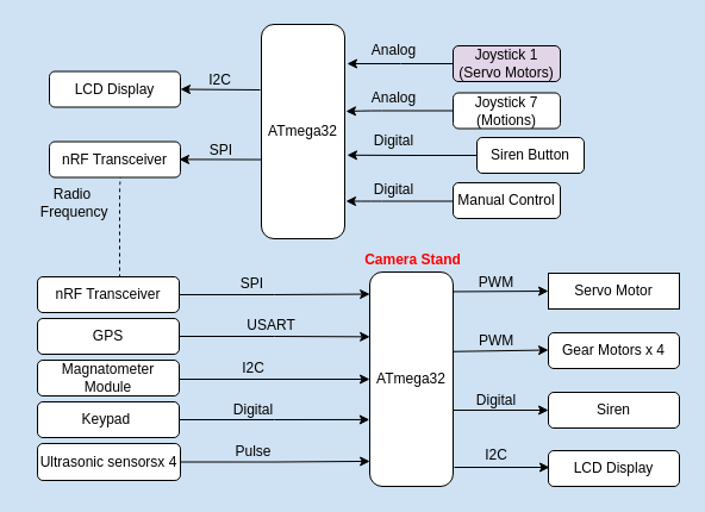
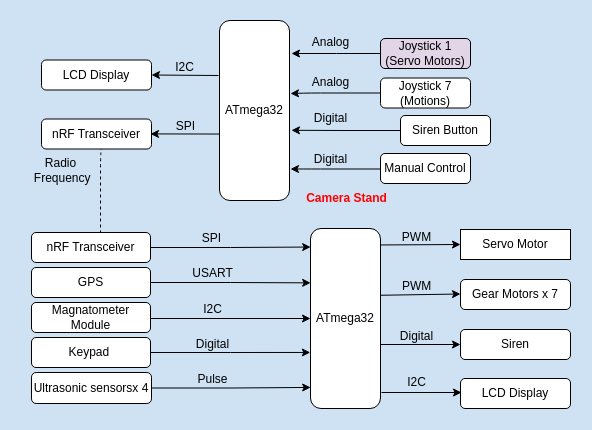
- <mxCell id="15" value="&lt;b&gt;&lt;font color=&quot;#ff0000&quot;&gt;Camera Stand&lt;/font&gt;&lt;/b&gt;" style="text;html=1;align=center;verticalAlign=middle;resizable=0;points=[];autosize=1;strokeColor=none;fillColor=none;rounded=1;" parent="1" vertex="1"><mxGeometry x="300" y="209" width="91" height="18" as="geometry" /></mxCell>
+ <mxCell id="15" value="&lt;b&gt;&lt;font color=&quot;#ff0000&quot;&gt;Camera Stand&lt;/font&gt;&lt;/b&gt;" style="text;html=1;align=center;verticalAlign=middle;resizable=0;points=[];autosize=1;strokeColor=none;fillColor=none;rounded=1;" parent="1" vertex="1"><mxGeometry x="300" y="189" width="91" height="18" as="geometry" /></mxCell>
- <mxCell id="21" value="USART" style="text;html=1;align=center;verticalAlign=middle;resizable=0;points=[];autosize=1;strokeColor=none;fillColor=none;rounded=1;" parent="1" vertex="1"><mxGeometry x="197" y="263" width="60" height="20" as="geometry" /></mxCell>
+ <mxCell id="21" value="USART" style="text;html=1;align=center;verticalAlign=middle;resizable=0;points=[];autosize=1;strokeColor=none;fillColor=none;rounded=1;" parent="1" vertex="1"><mxGeometry x="182" y="263" width="60" height="20" as="geometry" /></mxCell>
- <mxCell id="28" value="Gear Motors x 4" style="whiteSpace=wrap;html=1;rounded=1;" parent="1" vertex="1"><mxGeometry x="460" y="279" width="110" height="30" as="geometry" /></mxCell>
+ <mxCell id="28" value="Gear Motors x 7" style="whiteSpace=wrap;html=1;rounded=1;" parent="1" vertex="1"><mxGeometry x="460" y="279" width="110" height="30" as="geometry" /></mxCell>
